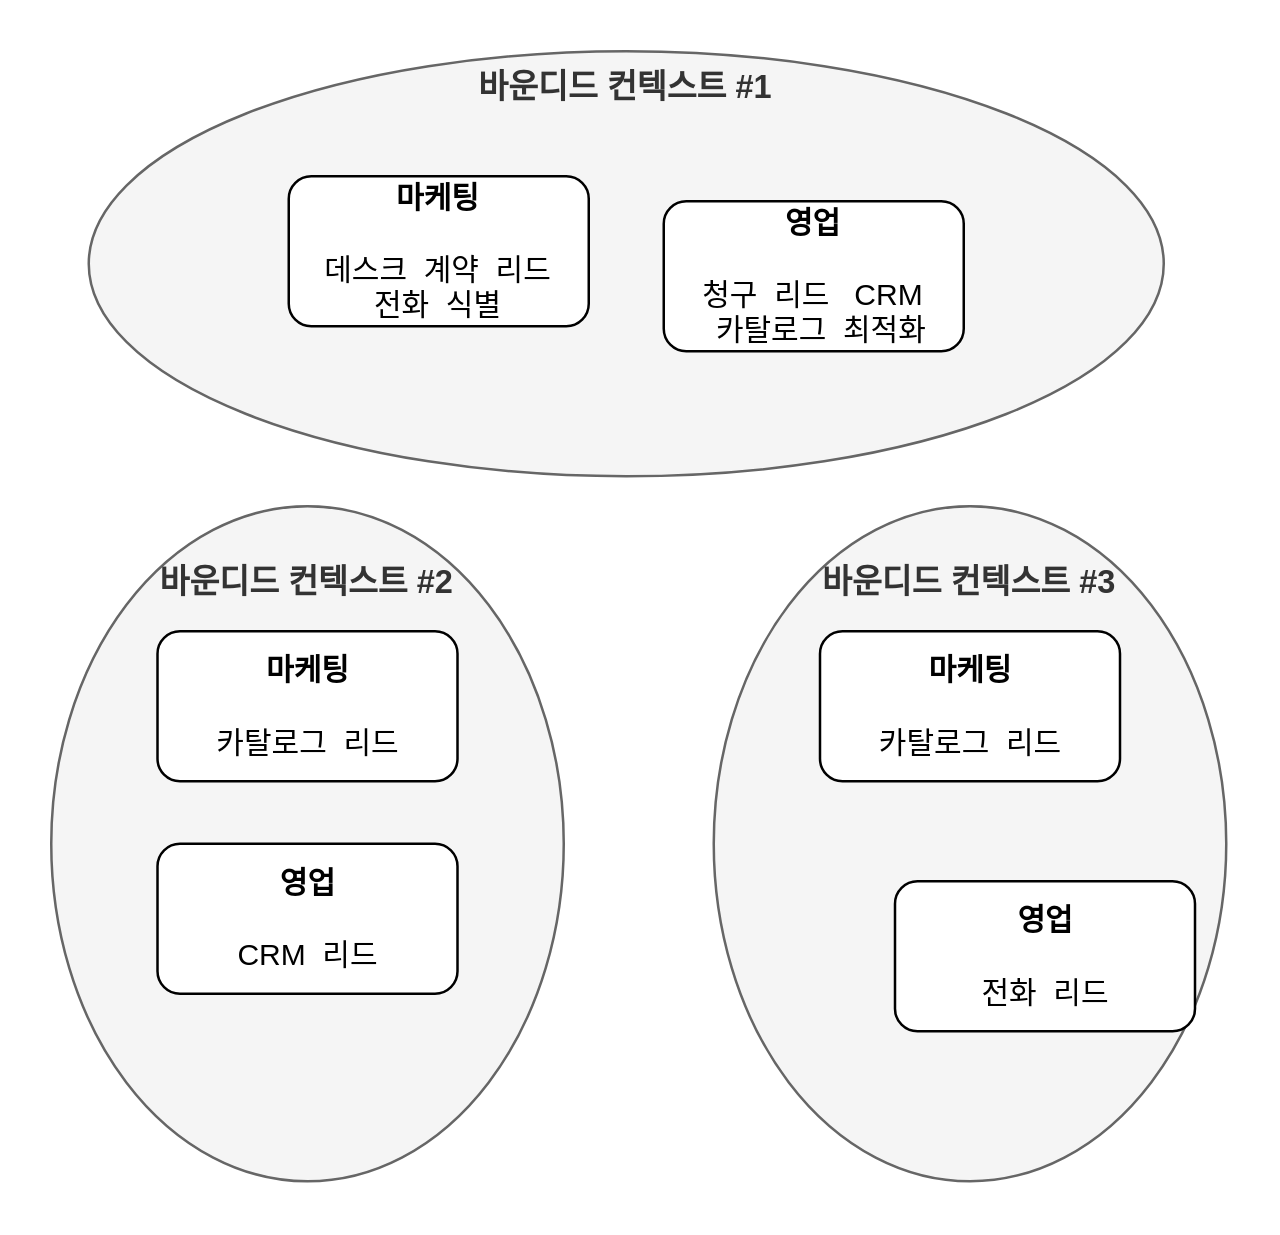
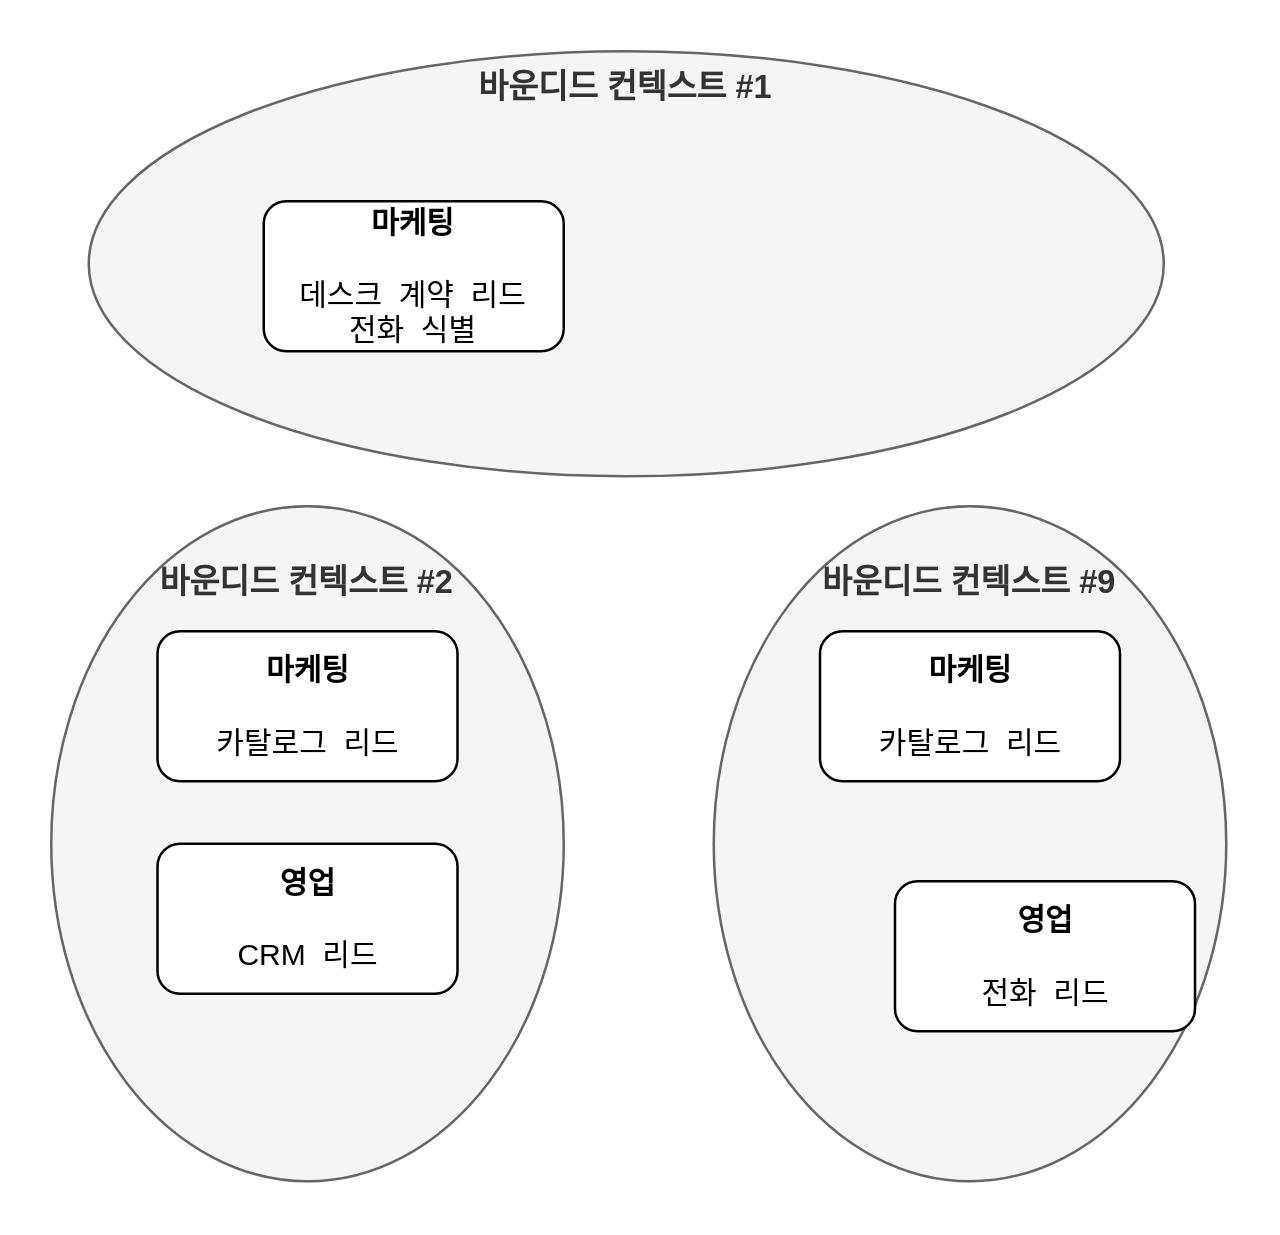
- <mxCell id="5" value="&lt;b&gt;마케팅&lt;/b&gt;&lt;div&gt;&lt;br&gt;&lt;/div&gt;&lt;div&gt;데스크&amp;nbsp; 계약&amp;nbsp; 리드&lt;/div&gt;&lt;div&gt;전화&amp;nbsp; 식별&lt;/div&gt;" style="rounded=1;whiteSpace=wrap;html=1;" vertex="1" parent="1"><mxGeometry x="115" y="70" width="120" height="60" as="geometry" /></mxCell>
+ <mxCell id="5" value="&lt;b&gt;마케팅&lt;/b&gt;&lt;div&gt;&lt;br&gt;&lt;/div&gt;&lt;div&gt;데스크&amp;nbsp; 계약&amp;nbsp; 리드&lt;/div&gt;&lt;div&gt;전화&amp;nbsp; 식별&lt;/div&gt;" style="rounded=1;whiteSpace=wrap;html=1;" vertex="1" parent="1"><mxGeometry x="105" y="80" width="120" height="60" as="geometry" /></mxCell>
- <mxCell id="6" value="&lt;b&gt;영업&lt;/b&gt;&lt;div&gt;&lt;br&gt;&lt;/div&gt;&lt;div&gt;청구&amp;nbsp; 리드&amp;nbsp; &amp;nbsp;CRM&lt;/div&gt;&lt;div&gt;&amp;nbsp; 카탈로그&amp;nbsp; 최적화&lt;/div&gt;" style="rounded=1;whiteSpace=wrap;html=1;" vertex="1" parent="1"><mxGeometry x="265" y="80" width="120" height="60" as="geometry" /></mxCell>
- <mxCell id="3" value="&lt;div&gt;&lt;b&gt;&lt;font style=&quot;font-size: 13px;&quot;&gt;&lt;br&gt;&lt;/font&gt;&lt;/b&gt;&lt;/div&gt;&lt;b&gt;&lt;font style=&quot;font-size: 13px;&quot;&gt;바운디드 컨텍스트 #3&lt;/font&gt;&lt;/b&gt;" style="ellipse;whiteSpace=wrap;html=1;fillColor=#f5f5f5;fontColor=#333333;strokeColor=#666666;verticalAlign=top;" vertex="1" parent="1"><mxGeometry x="285" y="202" width="205" height="270" as="geometry" /></mxCell>
+ <mxCell id="3" value="&lt;div&gt;&lt;b&gt;&lt;font style=&quot;font-size: 13px;&quot;&gt;&lt;br&gt;&lt;/font&gt;&lt;/b&gt;&lt;/div&gt;&lt;b&gt;&lt;font style=&quot;font-size: 13px;&quot;&gt;바운디드 컨텍스트 #9&lt;/font&gt;&lt;/b&gt;" style="ellipse;whiteSpace=wrap;html=1;fillColor=#f5f5f5;fontColor=#333333;strokeColor=#666666;verticalAlign=top;" vertex="1" parent="1"><mxGeometry x="285" y="202" width="205" height="270" as="geometry" /></mxCell>
